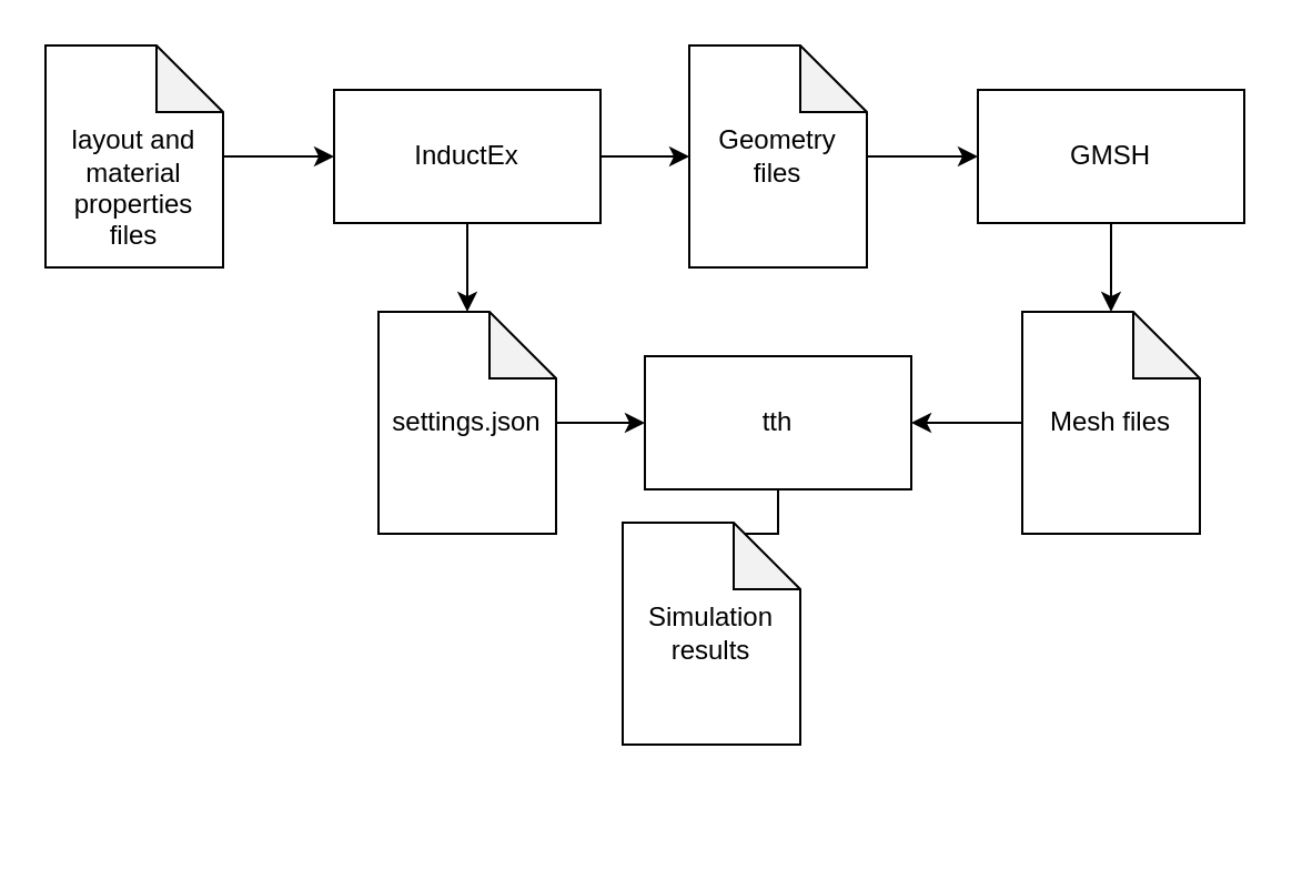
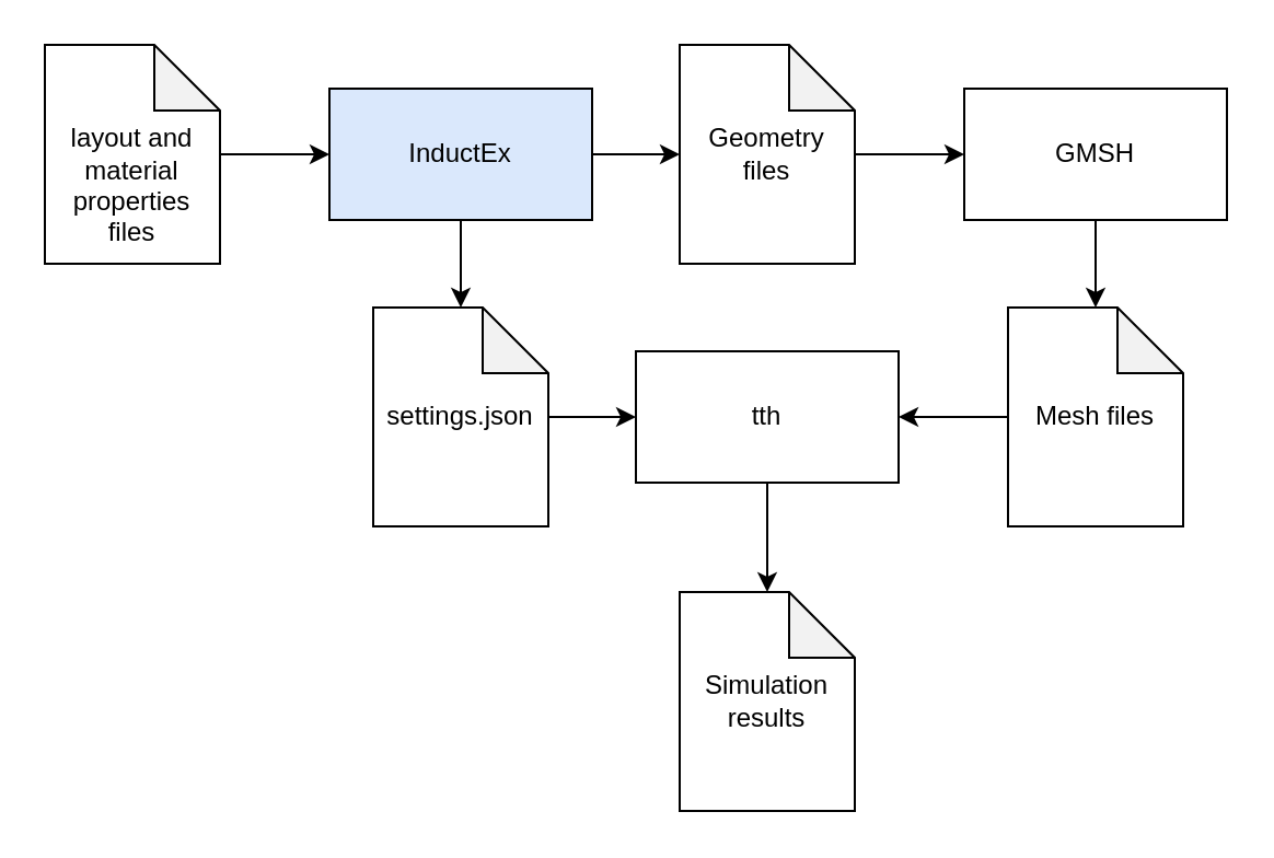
- <mxCell id="6" value="InductEx" style="whiteSpace=wrap;html=1;" vertex="1" parent="1"><mxGeometry x="150" y="40" width="120" height="60" as="geometry" /></mxCell>
+ <mxCell id="6" value="InductEx" style="whiteSpace=wrap;html=1;fillColor=#dae8fc;" vertex="1" parent="1"><mxGeometry x="150" y="40" width="120" height="60" as="geometry" /></mxCell>
- <mxCell id="17" value="Simulation results" style="shape=note;whiteSpace=wrap;html=1;backgroundOutline=1;darkOpacity=0.05;" vertex="1" parent="1"><mxGeometry x="280" y="235" width="80" height="100" as="geometry" /></mxCell>
+ <mxCell id="17" value="Simulation results" style="shape=note;whiteSpace=wrap;html=1;backgroundOutline=1;darkOpacity=0.05;" vertex="1" parent="1"><mxGeometry x="310" y="270" width="80" height="100" as="geometry" /></mxCell>
